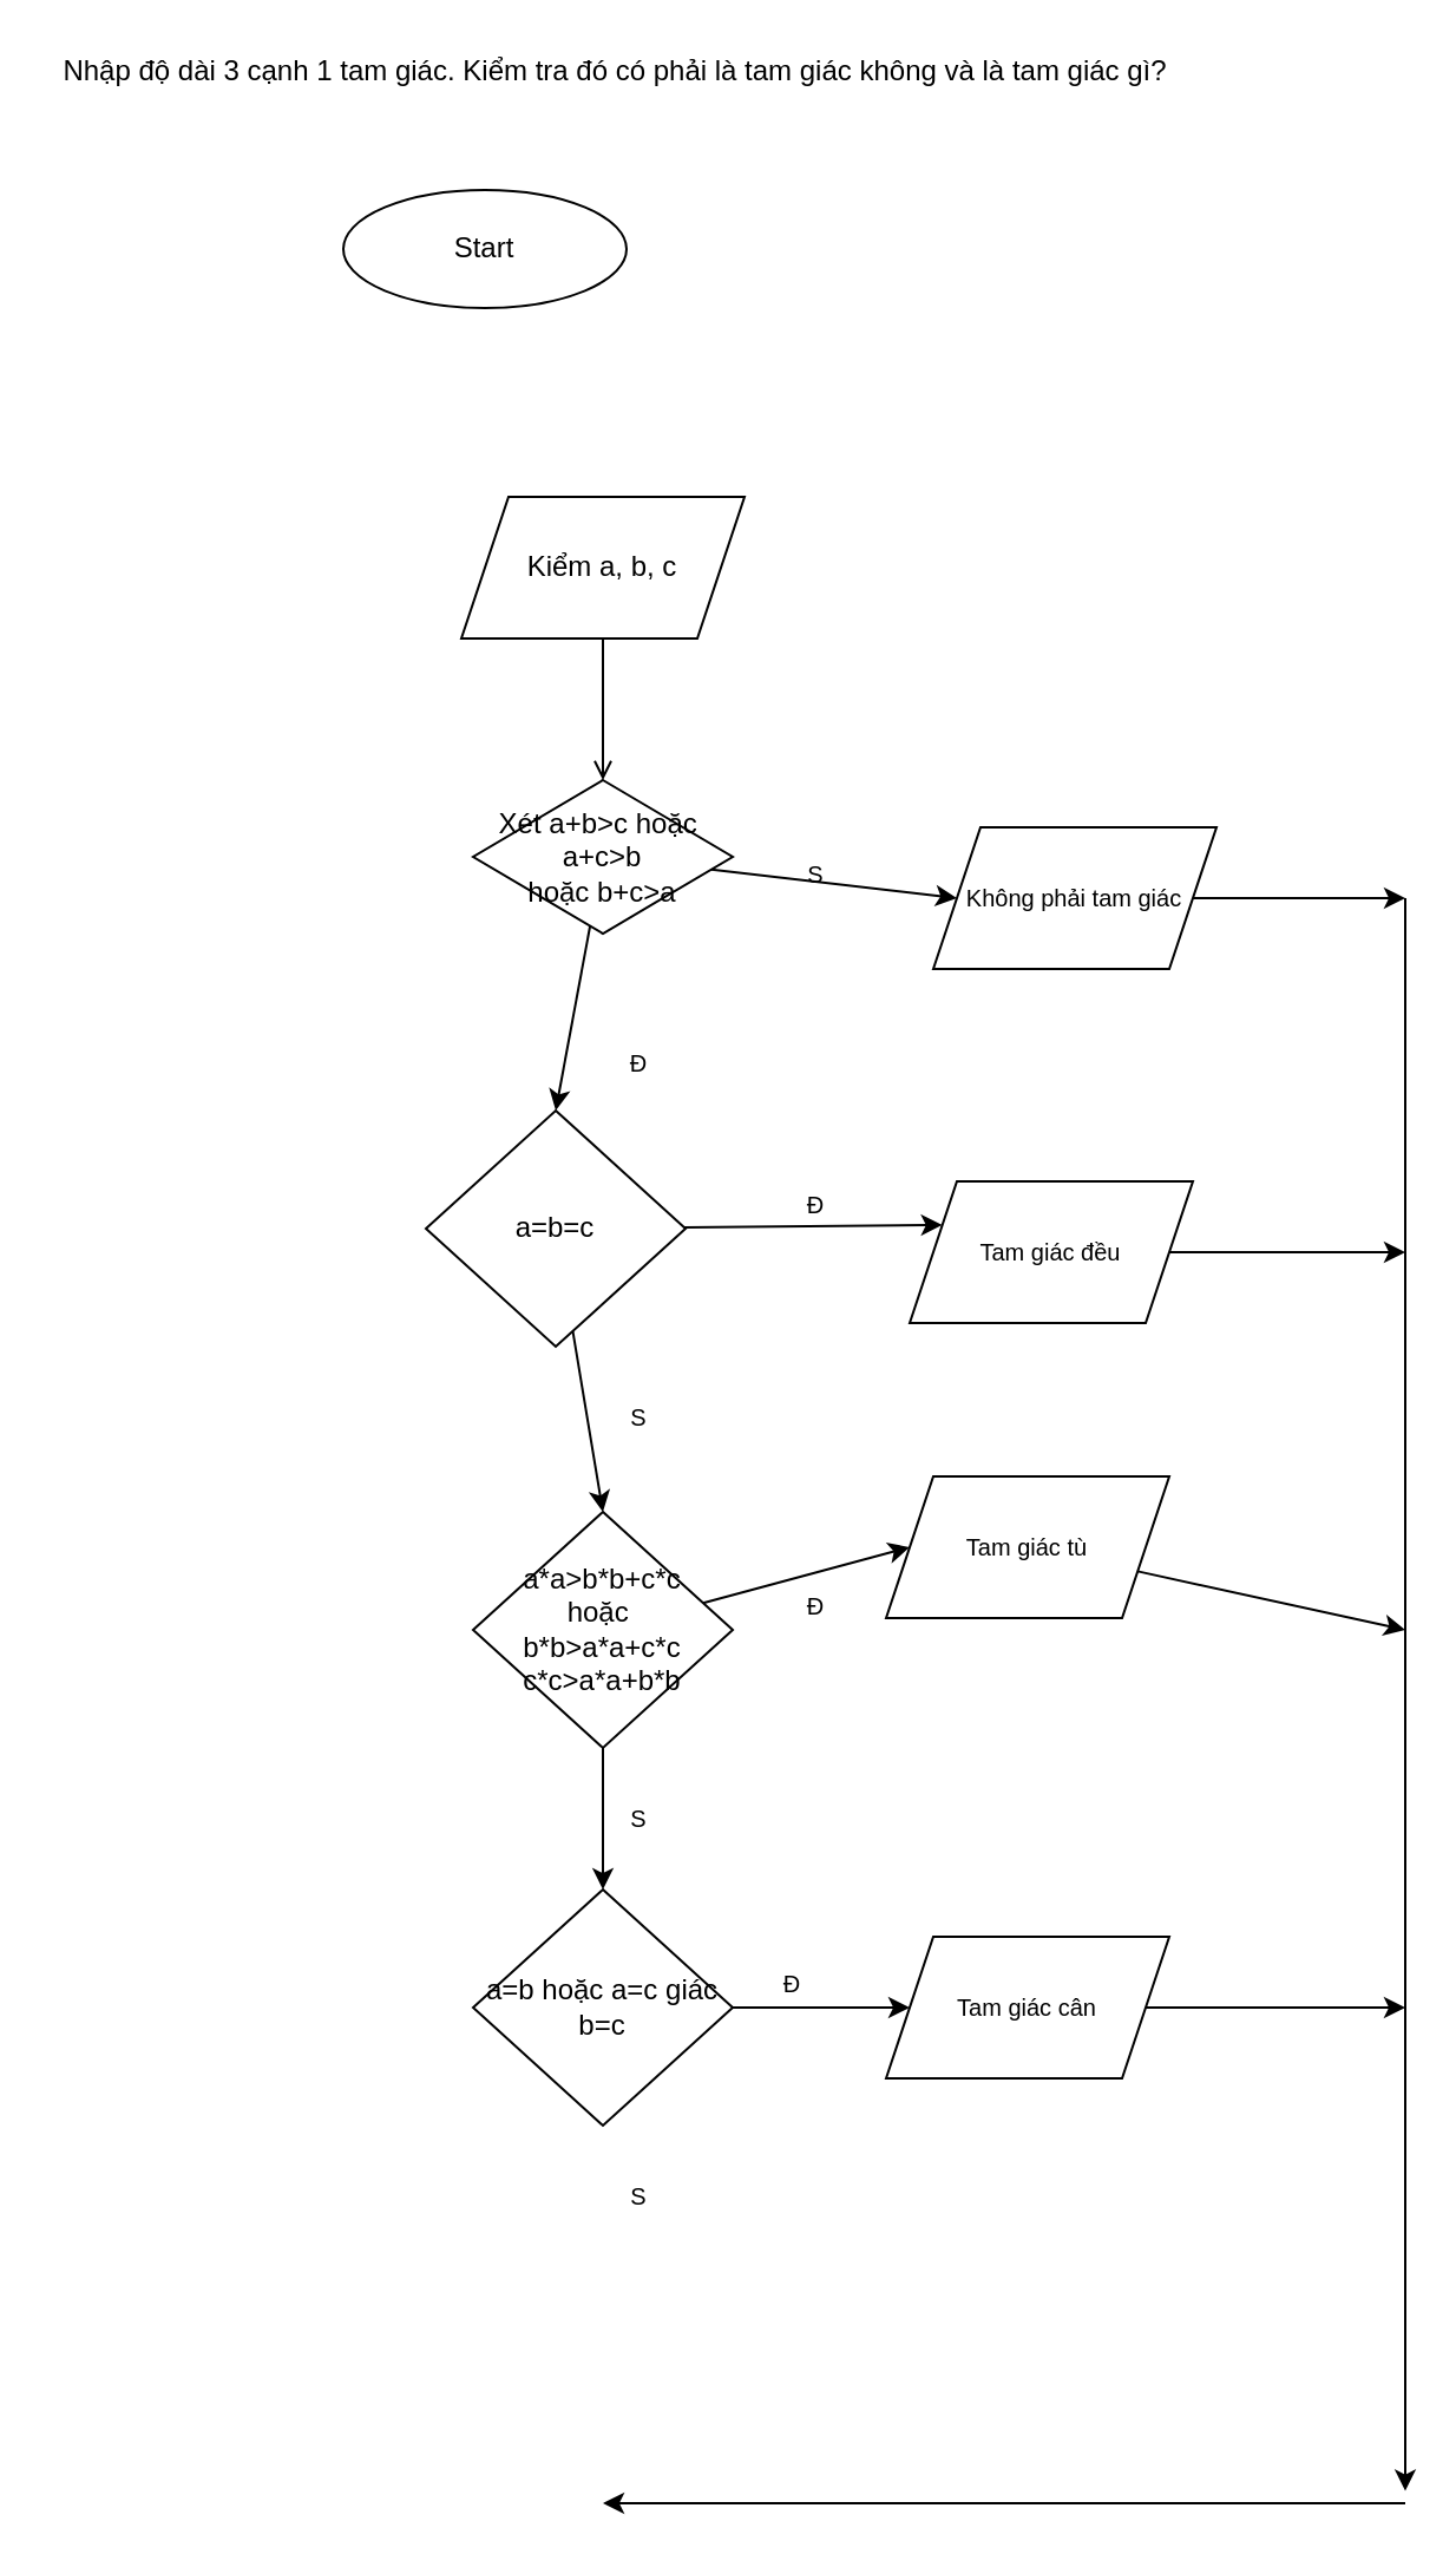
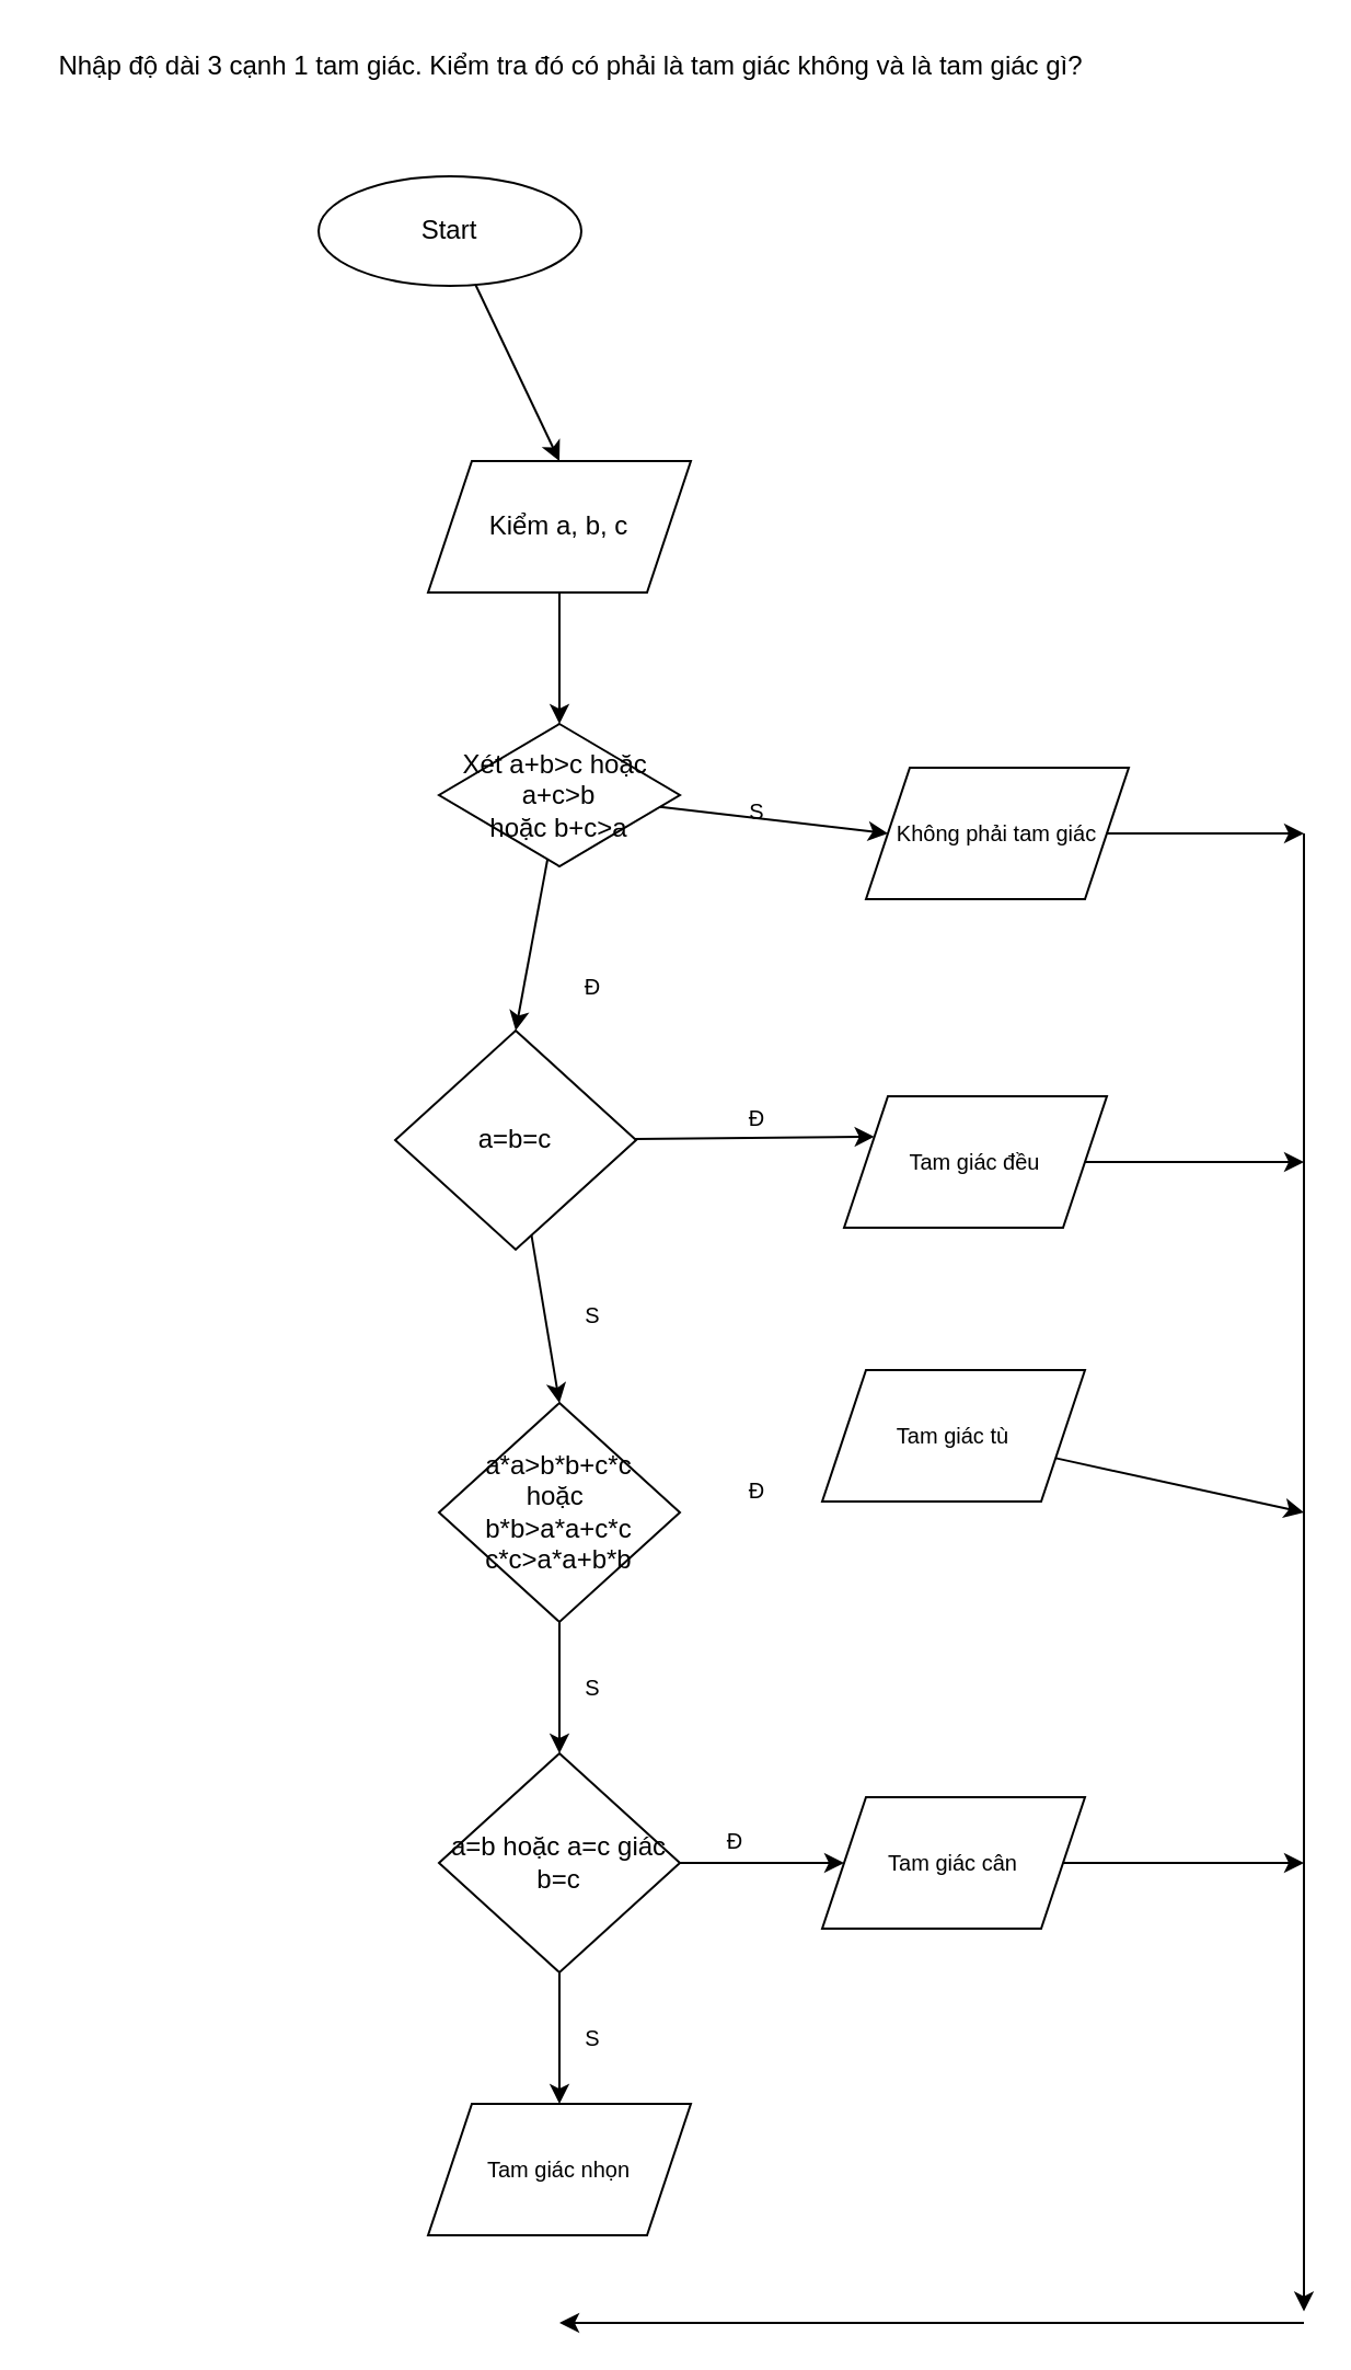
+ <mxCell id="3" style="edgeStyle=none;html=1;entryX=0.5;entryY=0;entryDx=0;entryDy=0;" parent="1" source="4" target="6" edge="1"><mxGeometry relative="1" as="geometry" /></mxCell>
- <mxCell id="5" style="edgeStyle=none;html=1;fontSize=12;endArrow=open;" parent="1" source="6" target="9" edge="1"><mxGeometry relative="1" as="geometry" /></mxCell>
+ <mxCell id="5" style="edgeStyle=none;html=1;fontSize=12;" parent="1" source="6" target="9" edge="1"><mxGeometry relative="1" as="geometry" /></mxCell>
- <mxCell id="19" style="edgeStyle=none;html=1;entryX=0;entryY=0.5;entryDx=0;entryDy=0;fontSize=10;" parent="1" source="21" target="23" edge="1"><mxGeometry relative="1" as="geometry" /></mxCell>
+ <mxCell id="27" style="edgeStyle=none;html=1;fontSize=10;" parent="1" source="28" target="31" edge="1"><mxGeometry relative="1" as="geometry" /></mxCell>
+ <mxCell id="31" value="Tam giác nhọn" style="shape=parallelogram;perimeter=parallelogramPerimeter;whiteSpace=wrap;html=1;fixedSize=1;fontSize=10;" parent="1" vertex="1"><mxGeometry x="195" y="960" width="120" height="60" as="geometry" /></mxCell>
